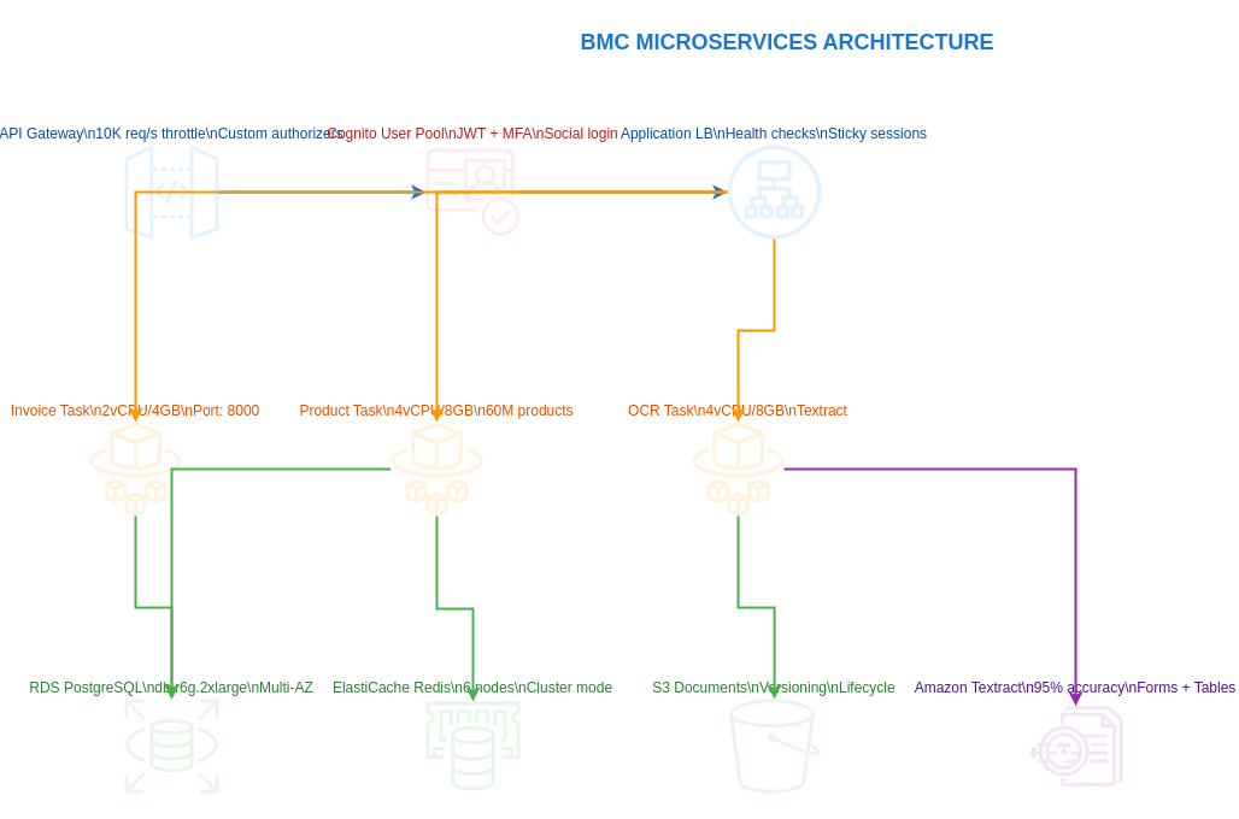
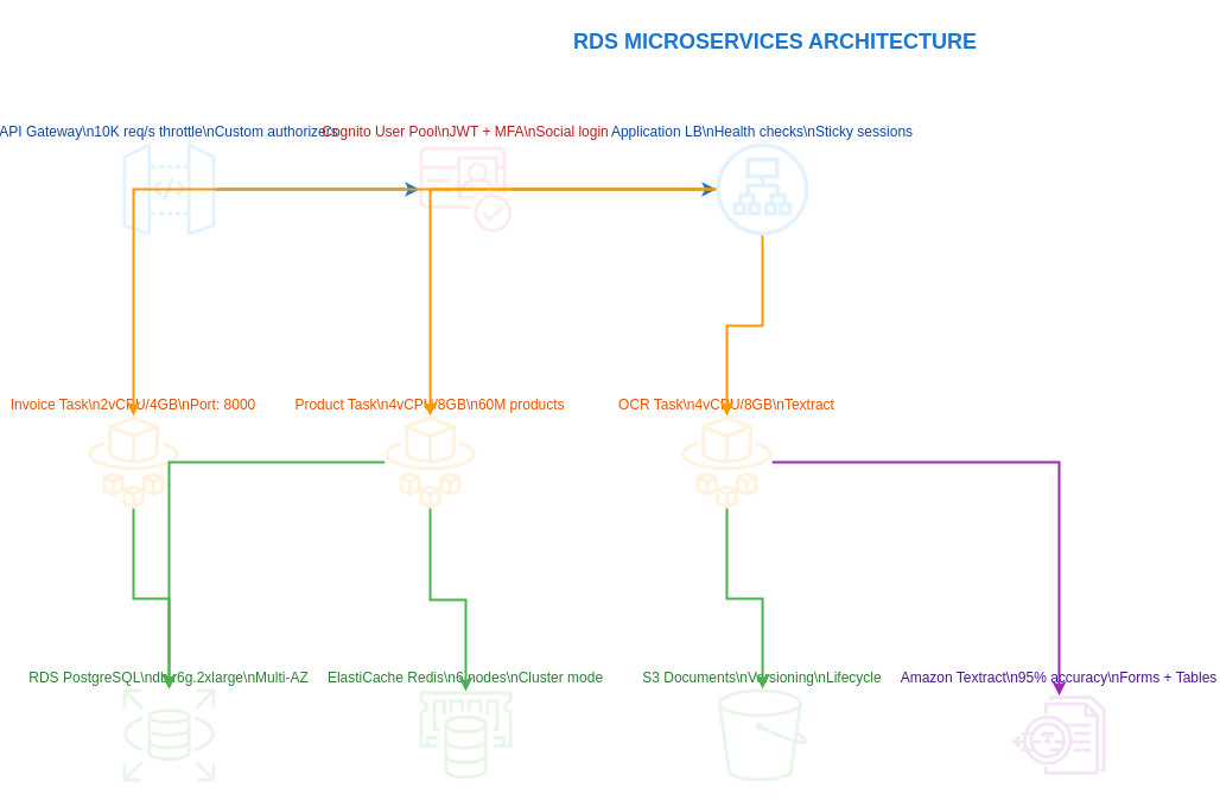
- <mxCell id="2" value="BMC MICROSERVICES ARCHITECTURE" style="text;html=1;strokeColor=none;fillColor=none;align=center;verticalAlign=middle;whiteSpace=wrap;rounded=0;fontSize=18;fontStyle=1;fontColor=#1976D2;" vertex="1" parent="1"><mxGeometry x="300" y="20" width="600" height="30" as="geometry" /></mxCell>
+ <mxCell id="2" value="RDS MICROSERVICES ARCHITECTURE" style="text;html=1;strokeColor=none;fillColor=none;align=center;verticalAlign=middle;whiteSpace=wrap;rounded=0;fontSize=18;fontStyle=1;fontColor=#1976D2;" vertex="1" parent="1"><mxGeometry x="300" y="20" width="600" height="30" as="geometry" /></mxCell>
